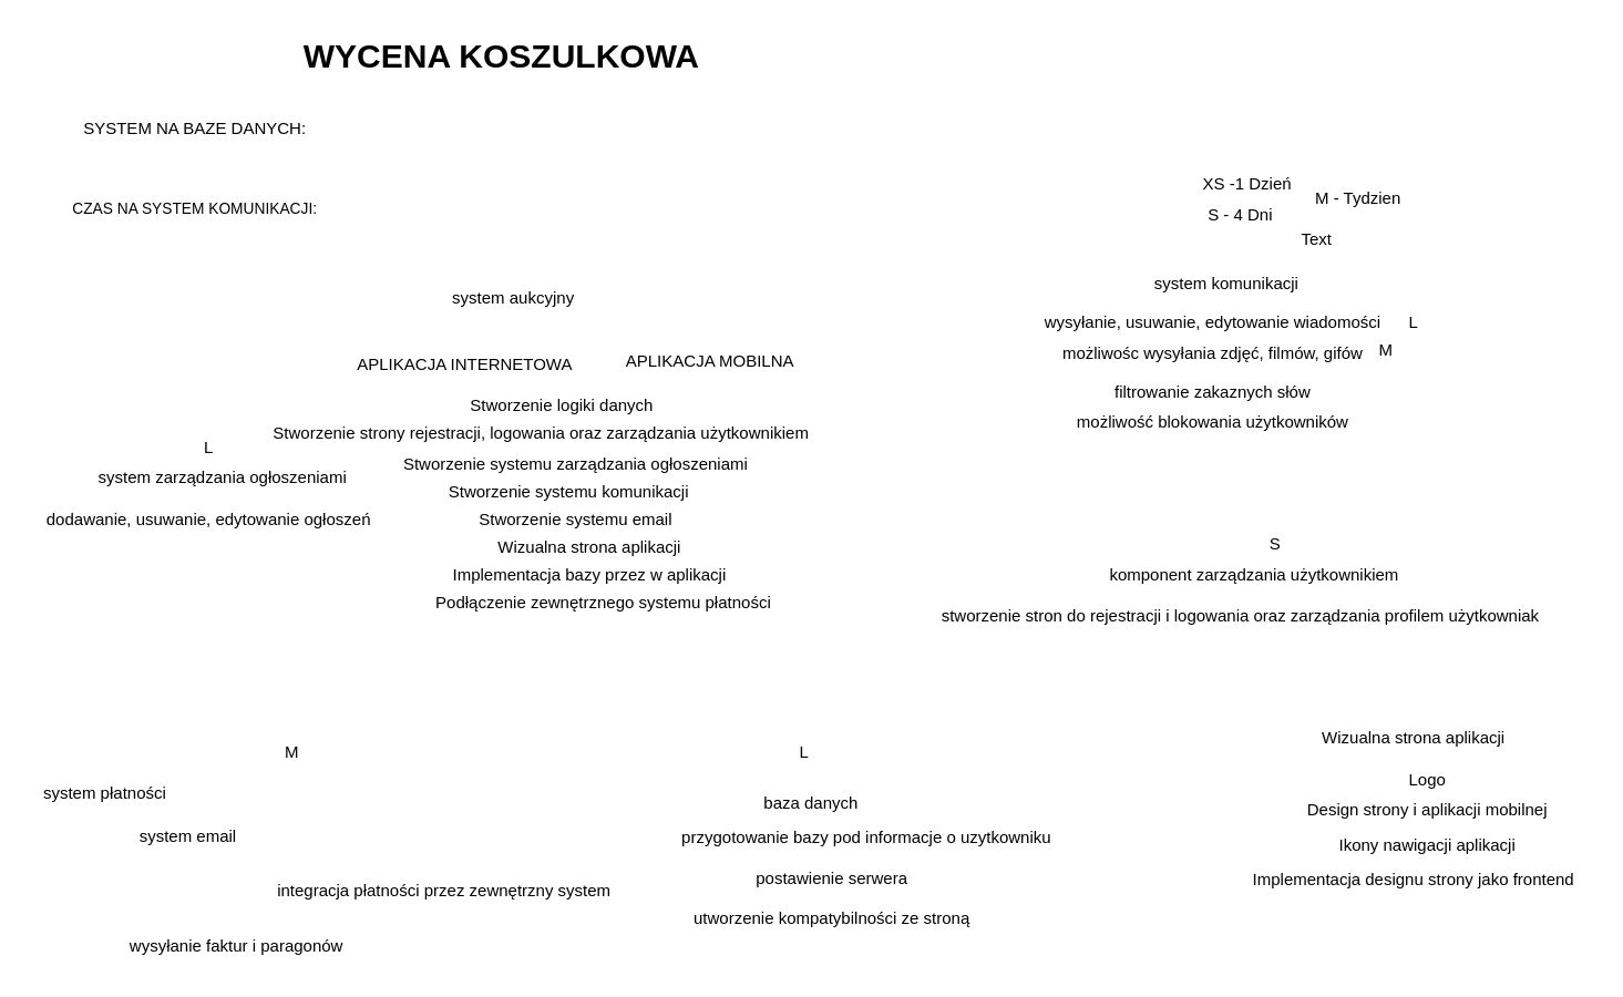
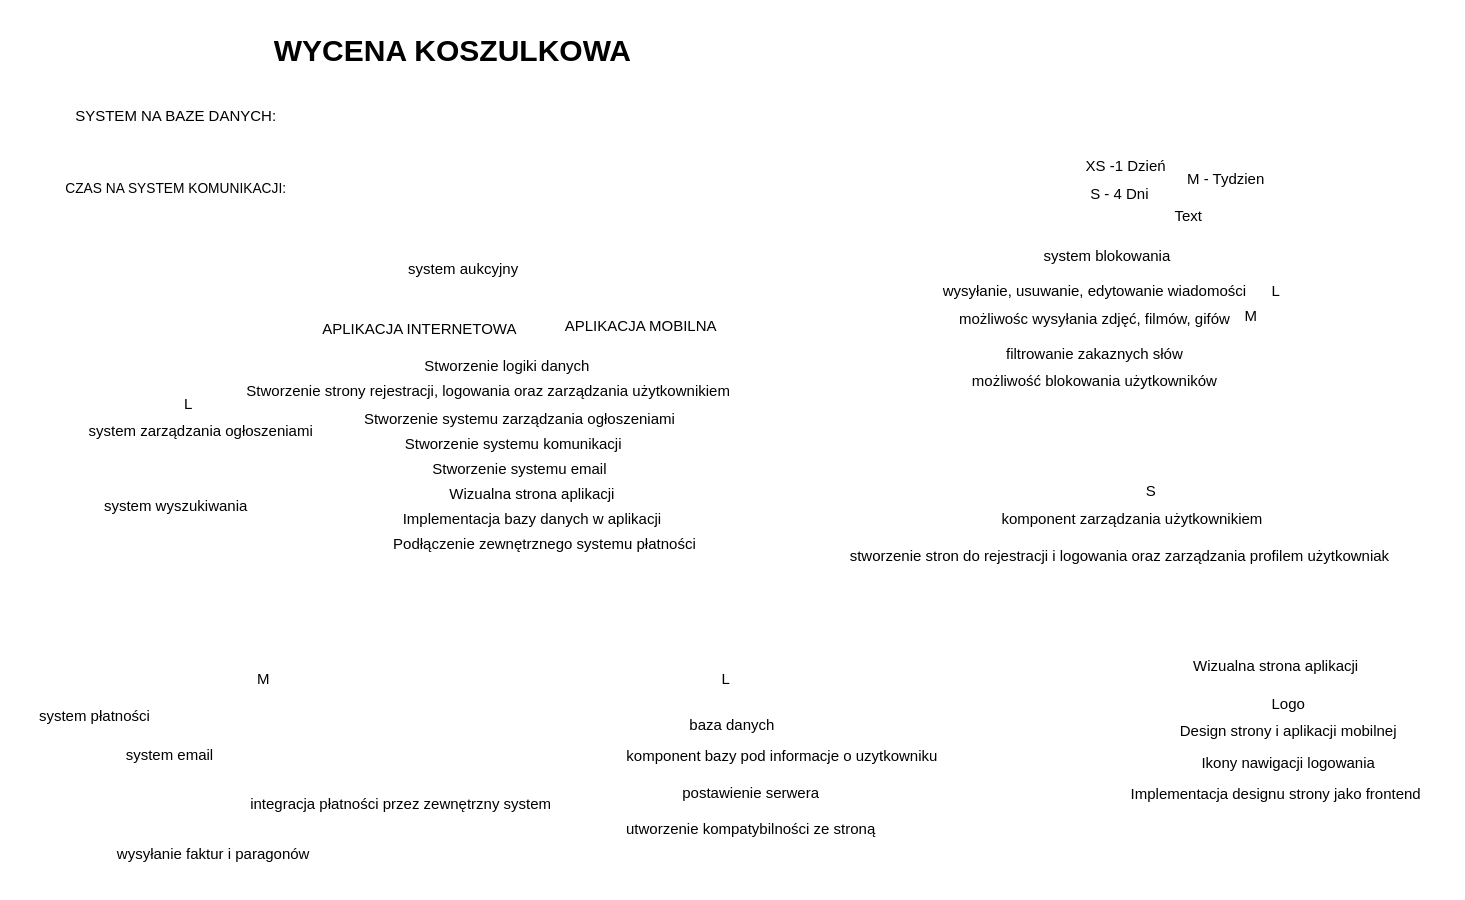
- <mxCell id="10" value="system komunikacji" style="text;html=1;align=center;verticalAlign=middle;resizable=0;points=[];autosize=1;strokeColor=none;fillColor=none;" vertex="1" parent="1"><mxGeometry x="820" y="190" width="130" height="30" as="geometry" /></mxCell>
+ <mxCell id="10" value="system blokowania" style="text;html=1;align=center;verticalAlign=middle;resizable=0;points=[];autosize=1;strokeColor=none;fillColor=none;" vertex="1" parent="1"><mxGeometry x="820" y="190" width="130" height="30" as="geometry" /></mxCell>
- <mxCell id="26" value="dodawanie, usuwanie, edytowanie ogłoszeń" style="text;html=1;align=center;verticalAlign=middle;resizable=0;points=[];autosize=1;strokeColor=none;fillColor=none;" vertex="1" parent="1"><mxGeometry x="20" y="360" width="260" height="30" as="geometry" /></mxCell>
+ <mxCell id="27" value="system wyszukiwania" style="text;html=1;align=center;verticalAlign=middle;resizable=0;points=[];autosize=1;strokeColor=none;fillColor=none;" vertex="1" parent="1"><mxGeometry x="70" y="390" width="140" height="30" as="geometry" /></mxCell>
- <mxCell id="16" value="Implementacja bazy przez w aplikacji" style="text;html=1;align=center;verticalAlign=middle;resizable=0;points=[];autosize=1;strokeColor=none;fillColor=none;" vertex="1" parent="1"><mxGeometry x="310" y="400" width="230" height="30" as="geometry" /></mxCell>
+ <mxCell id="16" value="Implementacja bazy danych w aplikacji" style="text;html=1;align=center;verticalAlign=middle;resizable=0;points=[];autosize=1;strokeColor=none;fillColor=none;" vertex="1" parent="1"><mxGeometry x="310" y="400" width="230" height="30" as="geometry" /></mxCell>
- <mxCell id="22" value="przygotowanie bazy pod informacje o uzytkowniku" style="text;html=1;align=center;verticalAlign=middle;resizable=0;points=[];autosize=1;strokeColor=none;fillColor=none;" vertex="1" parent="1"><mxGeometry x="480" y="590" width="290" height="30" as="geometry" /></mxCell>
+ <mxCell id="22" value="komponent bazy pod informacje o uzytkowniku" style="text;html=1;align=center;verticalAlign=middle;resizable=0;points=[];autosize=1;strokeColor=none;fillColor=none;" vertex="1" parent="1"><mxGeometry x="480" y="590" width="290" height="30" as="geometry" /></mxCell>
- <mxCell id="37" value="Ikony nawigacji aplikacji" style="text;html=1;align=center;verticalAlign=middle;resizable=0;points=[];autosize=1;strokeColor=none;fillColor=none;" vertex="1" parent="1"><mxGeometry x="955" y="595" width="150" height="30" as="geometry" /></mxCell>
+ <mxCell id="37" value="Ikony nawigacji logowania" style="text;html=1;align=center;verticalAlign=middle;resizable=0;points=[];autosize=1;strokeColor=none;fillColor=none;" vertex="1" parent="1"><mxGeometry x="955" y="595" width="150" height="30" as="geometry" /></mxCell>
